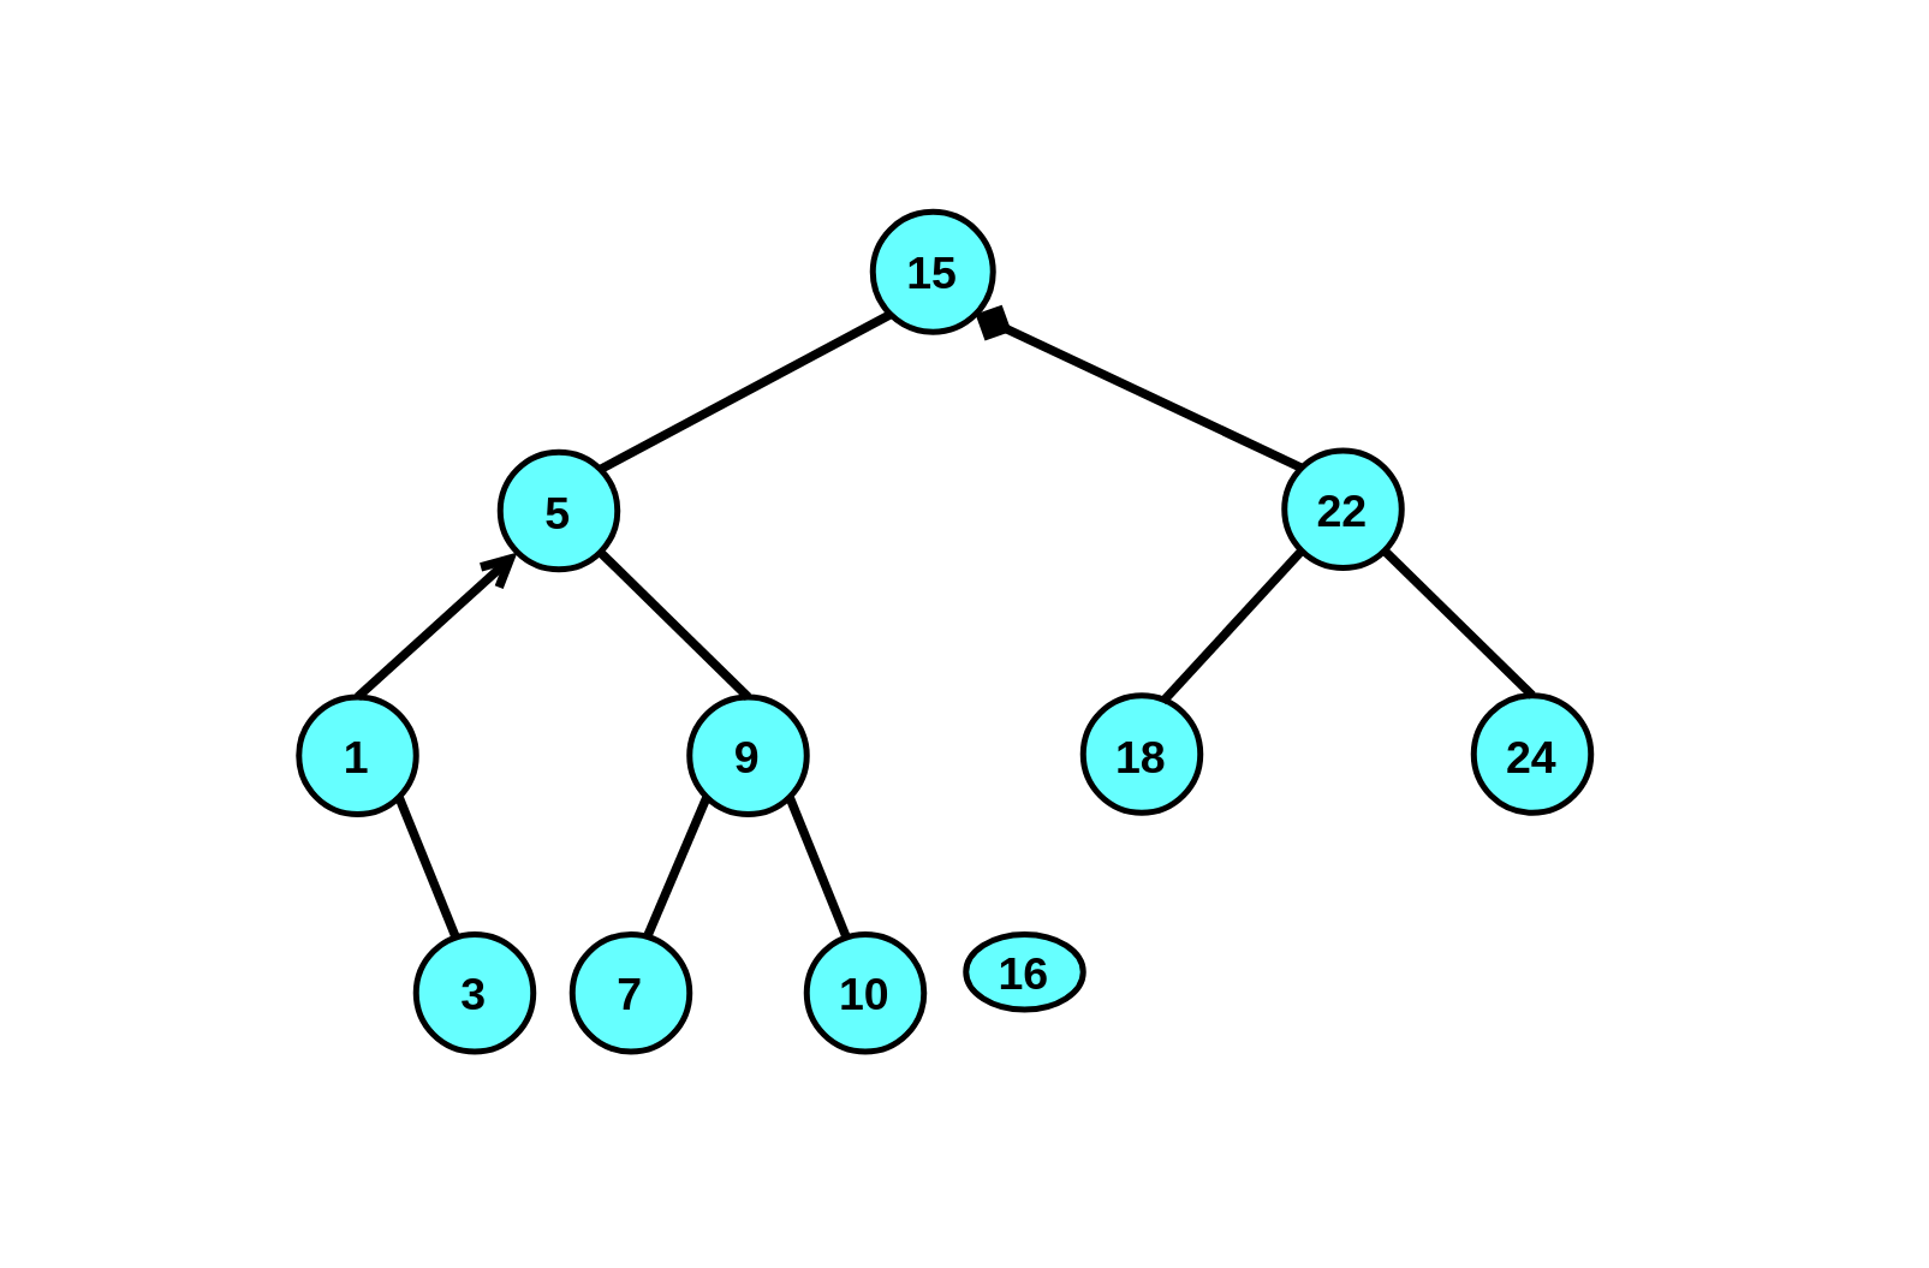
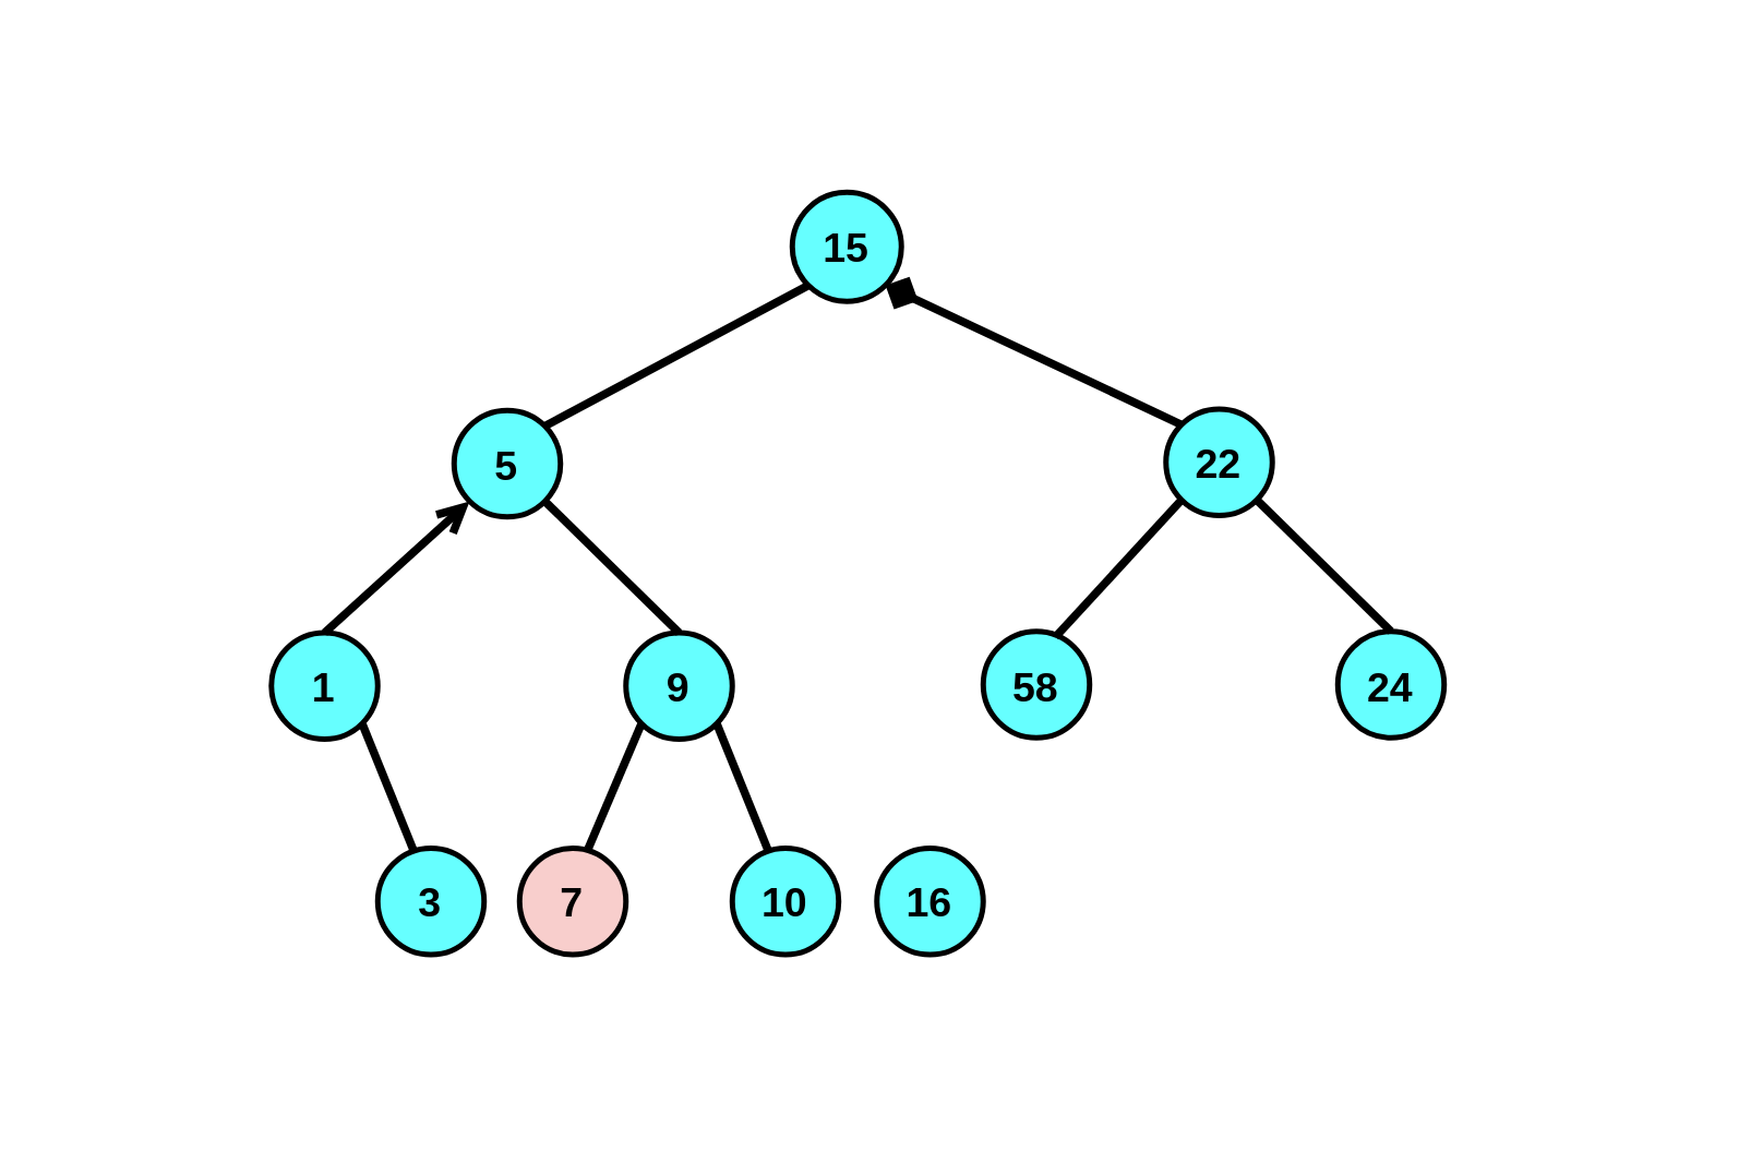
- <mxCell id="18" value="18" style="ellipse;whiteSpace=wrap;html=1;aspect=fixed;fillColor=#66FFFF;strokeColor=#000000;strokeWidth=2;fontStyle=1;fontSize=15;fontColor=#000000;" parent="1" vertex="1"><mxGeometry x="360" y="231" width="39" height="39" as="geometry" /></mxCell>
+ <mxCell id="18" value="58" style="ellipse;whiteSpace=wrap;html=1;aspect=fixed;fillColor=#66FFFF;strokeColor=#000000;strokeWidth=2;fontStyle=1;fontSize=15;fontColor=#000000;" parent="1" vertex="1"><mxGeometry x="360" y="231" width="39" height="39" as="geometry" /></mxCell>
- <mxCell id="14" value="16" style="ellipse;whiteSpace=wrap;html=1;aspect=fixed;fillColor=#66FFFF;strokeColor=#000000;strokeWidth=2;fontStyle=1;fontSize=15;fontColor=#000000;" parent="1" vertex="1"><mxGeometry x="321" y="310.5" width="39" height="25" as="geometry" /></mxCell>
+ <mxCell id="14" value="16" style="ellipse;whiteSpace=wrap;html=1;aspect=fixed;fillColor=#66FFFF;strokeColor=#000000;strokeWidth=2;fontStyle=1;fontSize=15;fontColor=#000000;" parent="1" vertex="1"><mxGeometry x="321" y="310.5" width="39" height="39" as="geometry" /></mxCell>
- <mxCell id="10" value="7" style="ellipse;whiteSpace=wrap;html=1;aspect=fixed;fillColor=#66FFFF;strokeColor=#000000;strokeWidth=2;fontStyle=1;fontSize=15;fontColor=#000000;" parent="1" vertex="1"><mxGeometry x="190" y="310.5" width="39" height="39" as="geometry" /></mxCell>
+ <mxCell id="10" value="7" style="ellipse;whiteSpace=wrap;html=1;aspect=fixed;fillColor=#f8cecc;strokeColor=#000000;strokeWidth=2;fontStyle=1;fontSize=15;fontColor=#000000;" parent="1" vertex="1"><mxGeometry x="190" y="310.5" width="39" height="39" as="geometry" /></mxCell>
